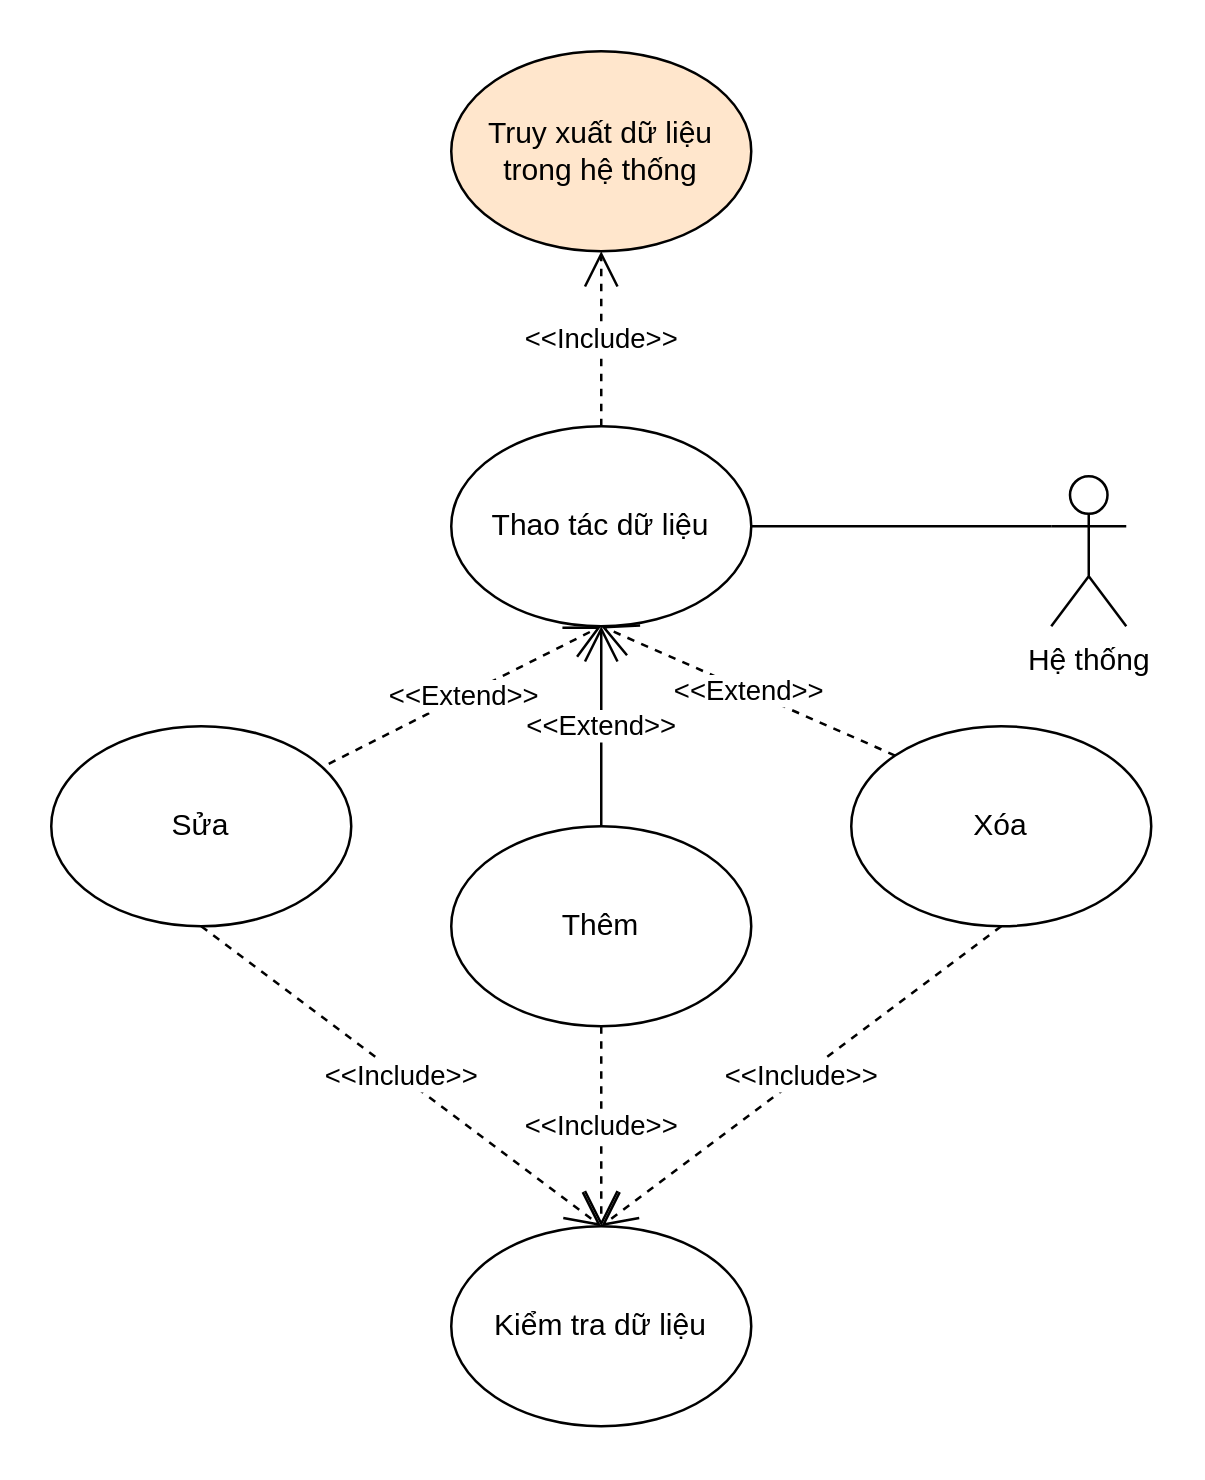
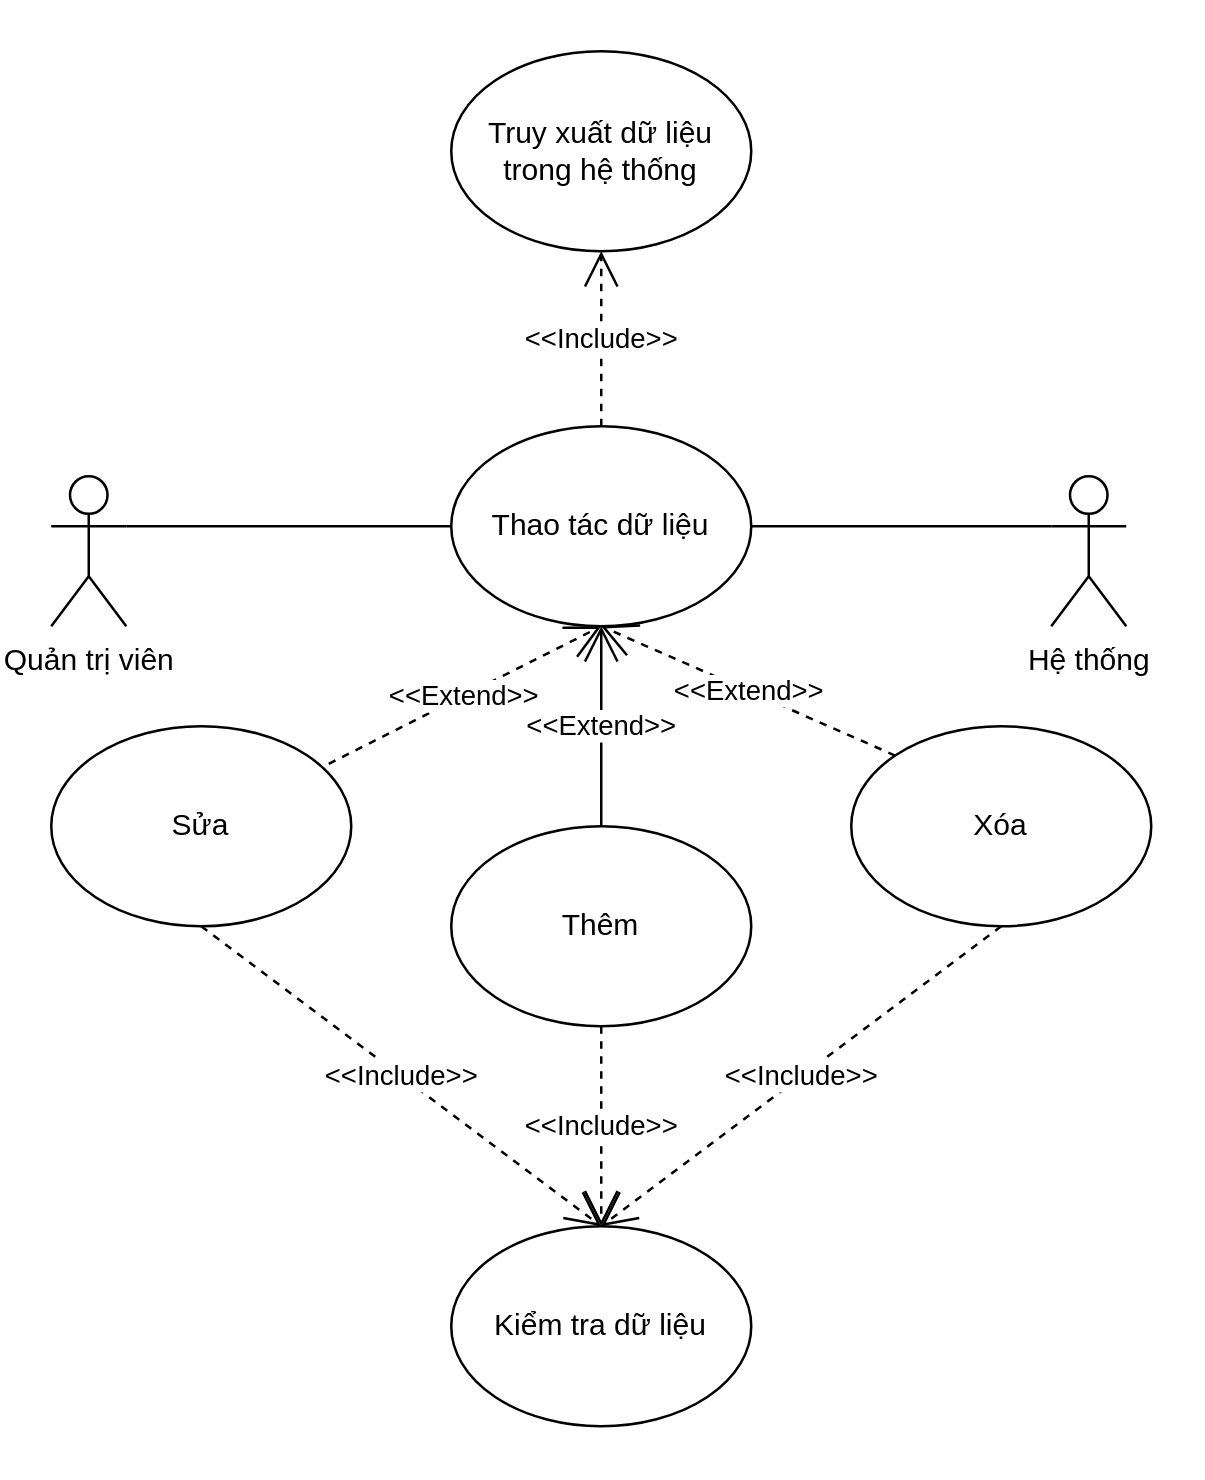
- <mxCell id="7" value="Truy xuất dữ liệu trong hệ thống" style="ellipse;whiteSpace=wrap;html=1;fillColor=#ffe6cc;" vertex="1" parent="1"><mxGeometry x="180" y="20" width="120" height="80" as="geometry" /></mxCell>
+ <mxCell id="7" value="Truy xuất dữ liệu trong hệ thống" style="ellipse;whiteSpace=wrap;html=1;" vertex="1" parent="1"><mxGeometry x="180" y="20" width="120" height="80" as="geometry" /></mxCell>
+ <mxCell id="8" value="" style="endArrow=none;html=1;rounded=0;exitX=1;exitY=0.333;exitDx=0;exitDy=0;exitPerimeter=0;entryX=0;entryY=0.5;entryDx=0;entryDy=0;" edge="1" parent="1" source="6" target="4"><mxGeometry width="50" height="50" relative="1" as="geometry"><mxPoint x="60" y="159" as="sourcePoint" /><mxPoint x="190" y="220" as="targetPoint" /></mxGeometry></mxCell>
+ <mxCell id="6" value="Quản trị viên" style="shape=umlActor;verticalLabelPosition=bottom;verticalAlign=top;html=1;outlineConnect=0;" vertex="1" parent="1"><mxGeometry x="20" y="190" width="30" height="60" as="geometry" /></mxCell>
